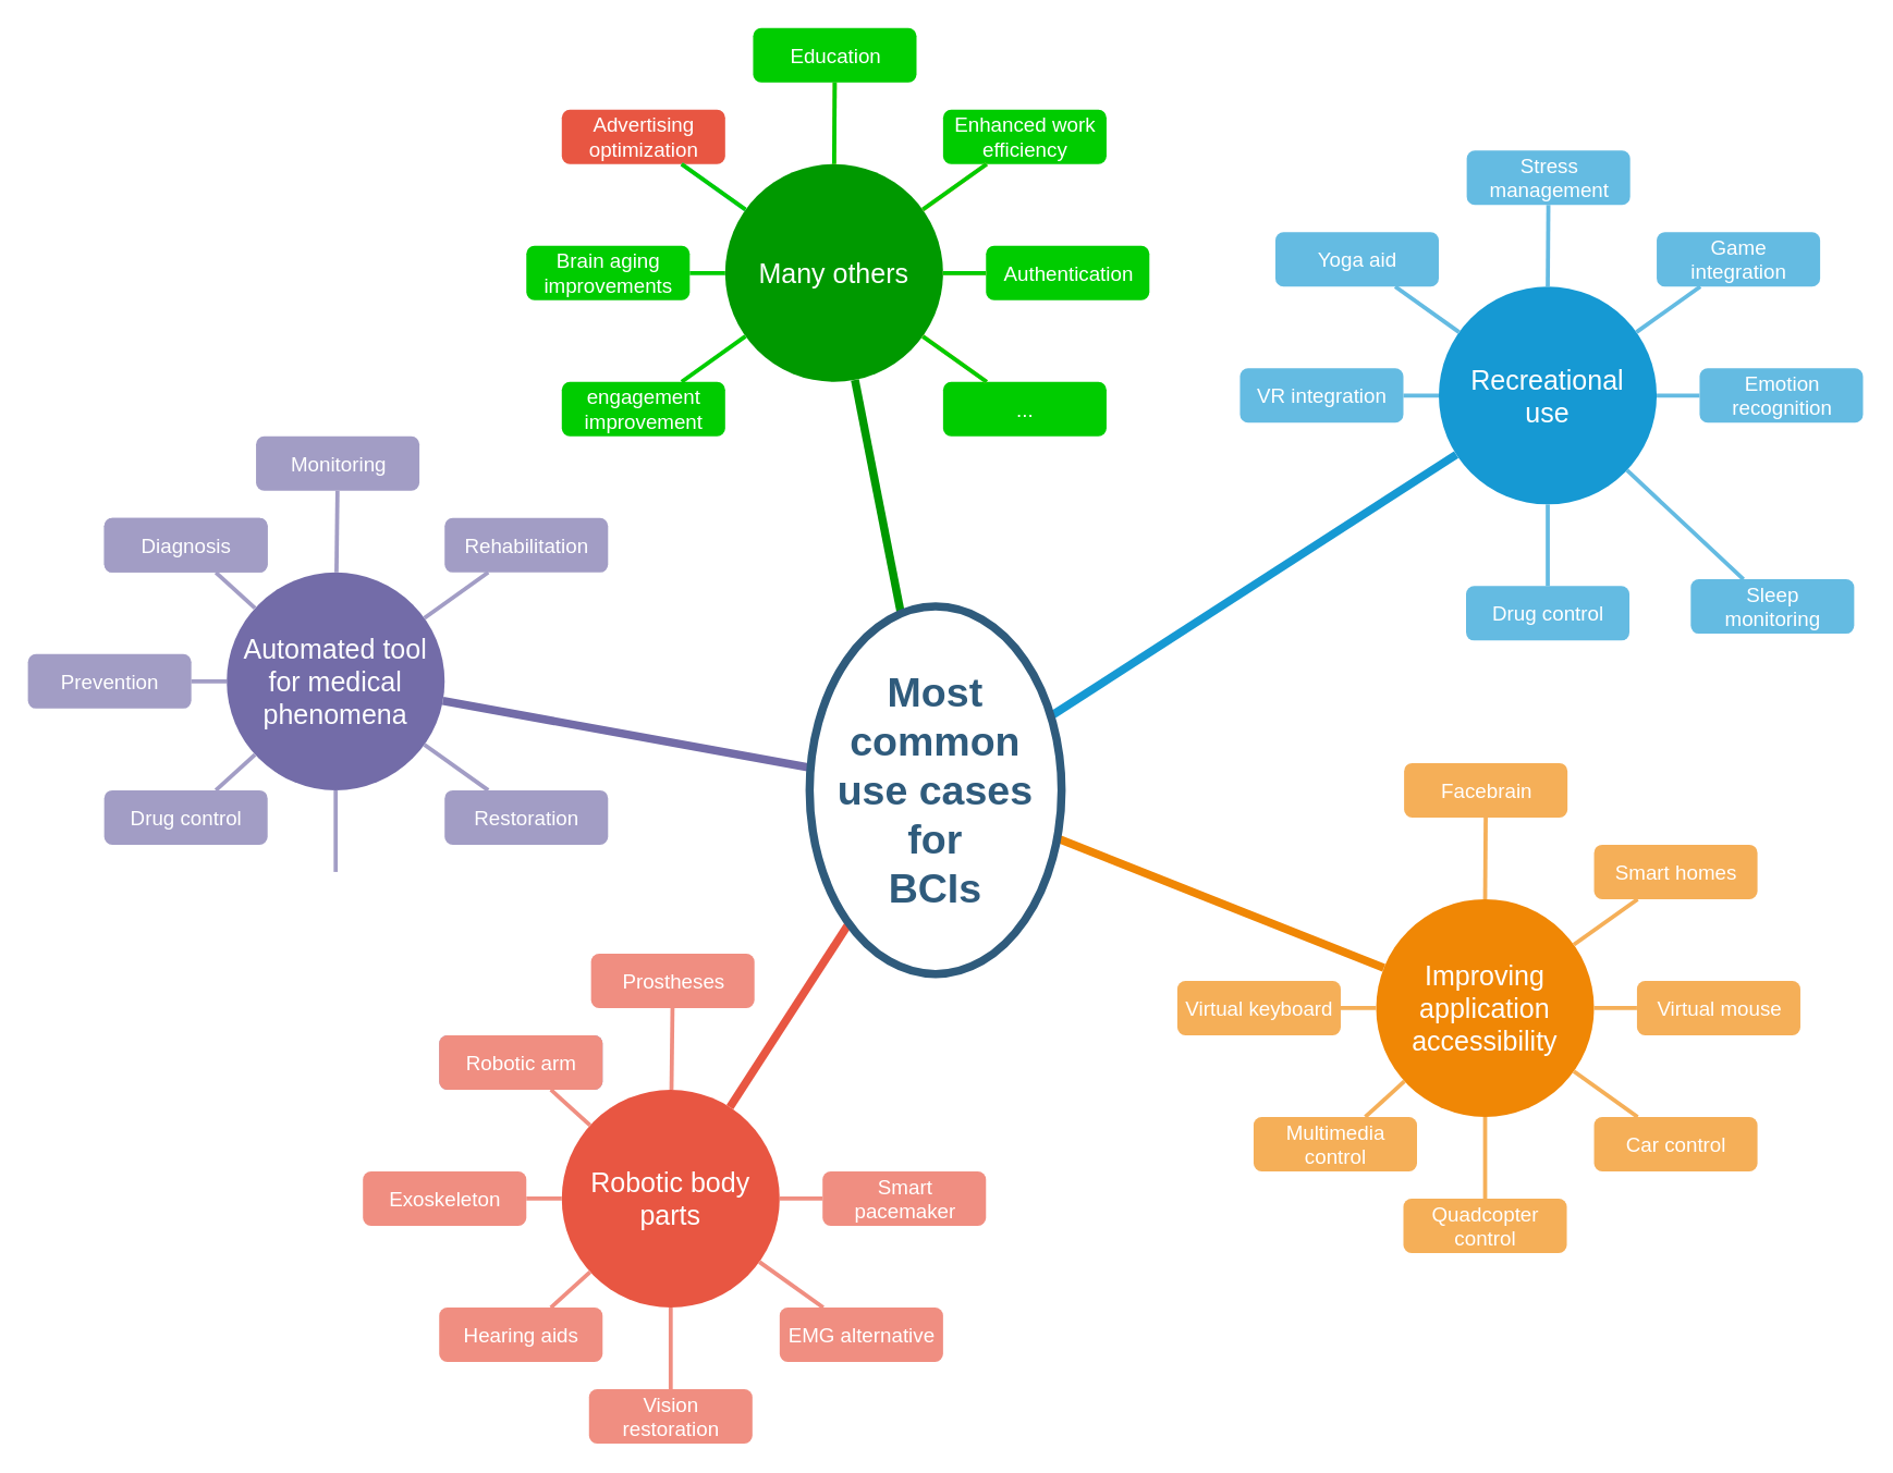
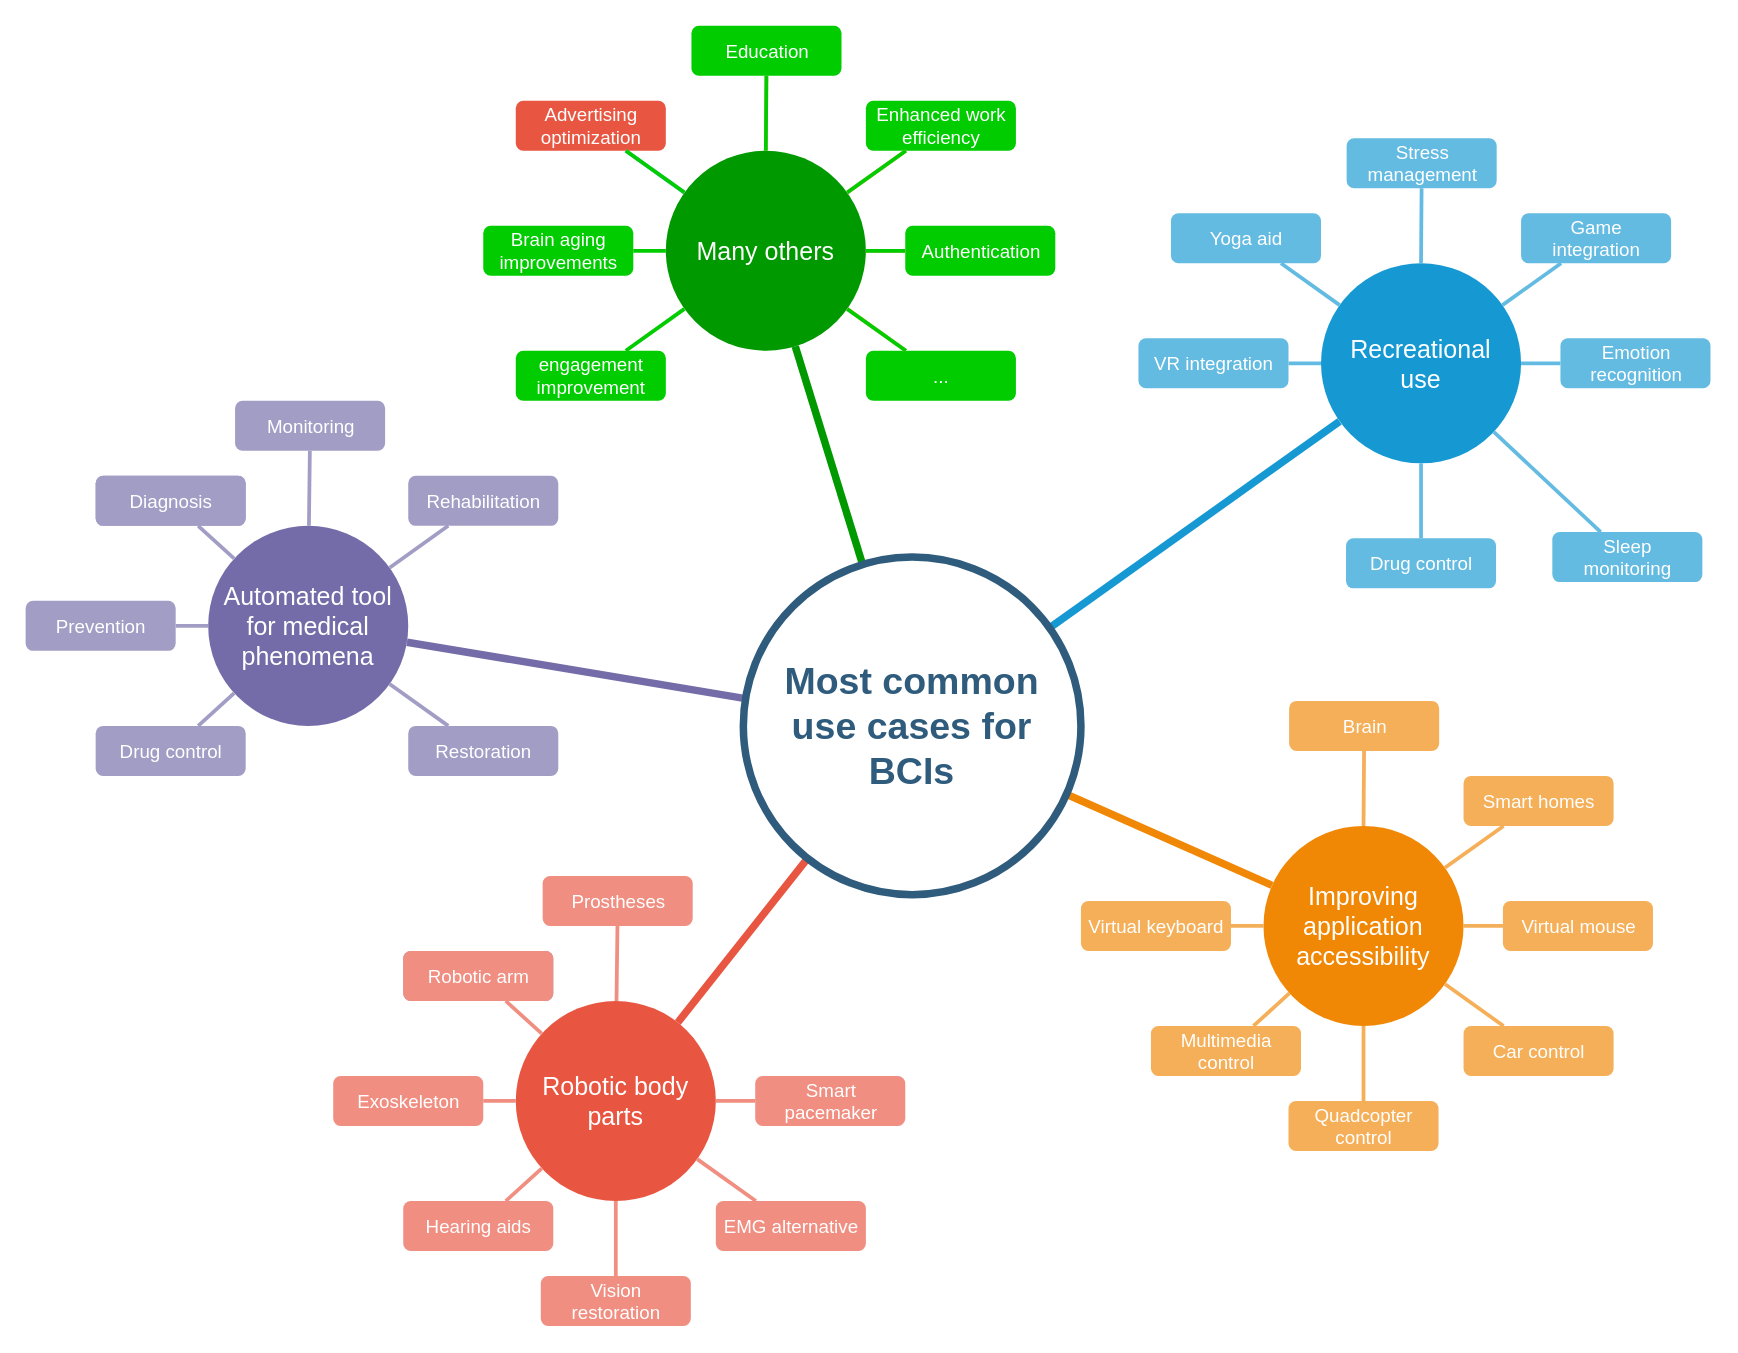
- <mxCell id="94" value="Most common&lt;br&gt;use cases for&lt;br&gt;BCIs" style="ellipse;whiteSpace=wrap;html=1;shadow=0;fontFamily=Helvetica;fontSize=30;fontColor=#2F5B7C;align=center;strokeColor=#2F5B7C;strokeWidth=6;fillColor=#FFFFFF;fontStyle=1;gradientColor=none;" vertex="1" parent="1"><mxGeometry x="594" y="445" width="185" height="270" as="geometry" /></mxCell>
+ <mxCell id="94" value="Most common&lt;br&gt;use cases for&lt;br&gt;BCIs" style="ellipse;whiteSpace=wrap;html=1;shadow=0;fontFamily=Helvetica;fontSize=30;fontColor=#2F5B7C;align=center;strokeColor=#2F5B7C;strokeWidth=6;fillColor=#FFFFFF;fontStyle=1;gradientColor=none;" vertex="1" parent="1"><mxGeometry x="594" y="445" width="270" height="270" as="geometry" /></mxCell>
- <mxCell id="51" value="Facebrain" style="rounded=1;fillColor=#F5AF58;strokeColor=none;strokeWidth=3;shadow=0;html=1;fontColor=#FFFFFF;fontSize=15;fontFamily=Helvetica;" vertex="1" parent="1"><mxGeometry x="1030.5" y="560" width="120" height="40" as="geometry" /></mxCell>
+ <mxCell id="51" value="Brain" style="rounded=1;fillColor=#F5AF58;strokeColor=none;strokeWidth=3;shadow=0;html=1;fontColor=#FFFFFF;fontSize=15;fontFamily=Helvetica;" vertex="1" parent="1"><mxGeometry x="1030.5" y="560" width="120" height="40" as="geometry" /></mxCell>
- <mxCell id="16" value="" style="edgeStyle=none;endArrow=none;strokeWidth=3;strokeColor=#A29DC5;html=1;rounded=0;fontSize=15;fontFamily=Helvetica;" edge="1" parent="1" source="3" target="9"><mxGeometry x="-1249" y="-390" width="100" height="100" as="geometry"><mxPoint x="-1599" y="-460" as="sourcePoint" /><mxPoint x="-1499" y="-560" as="targetPoint" /></mxGeometry></mxCell>
